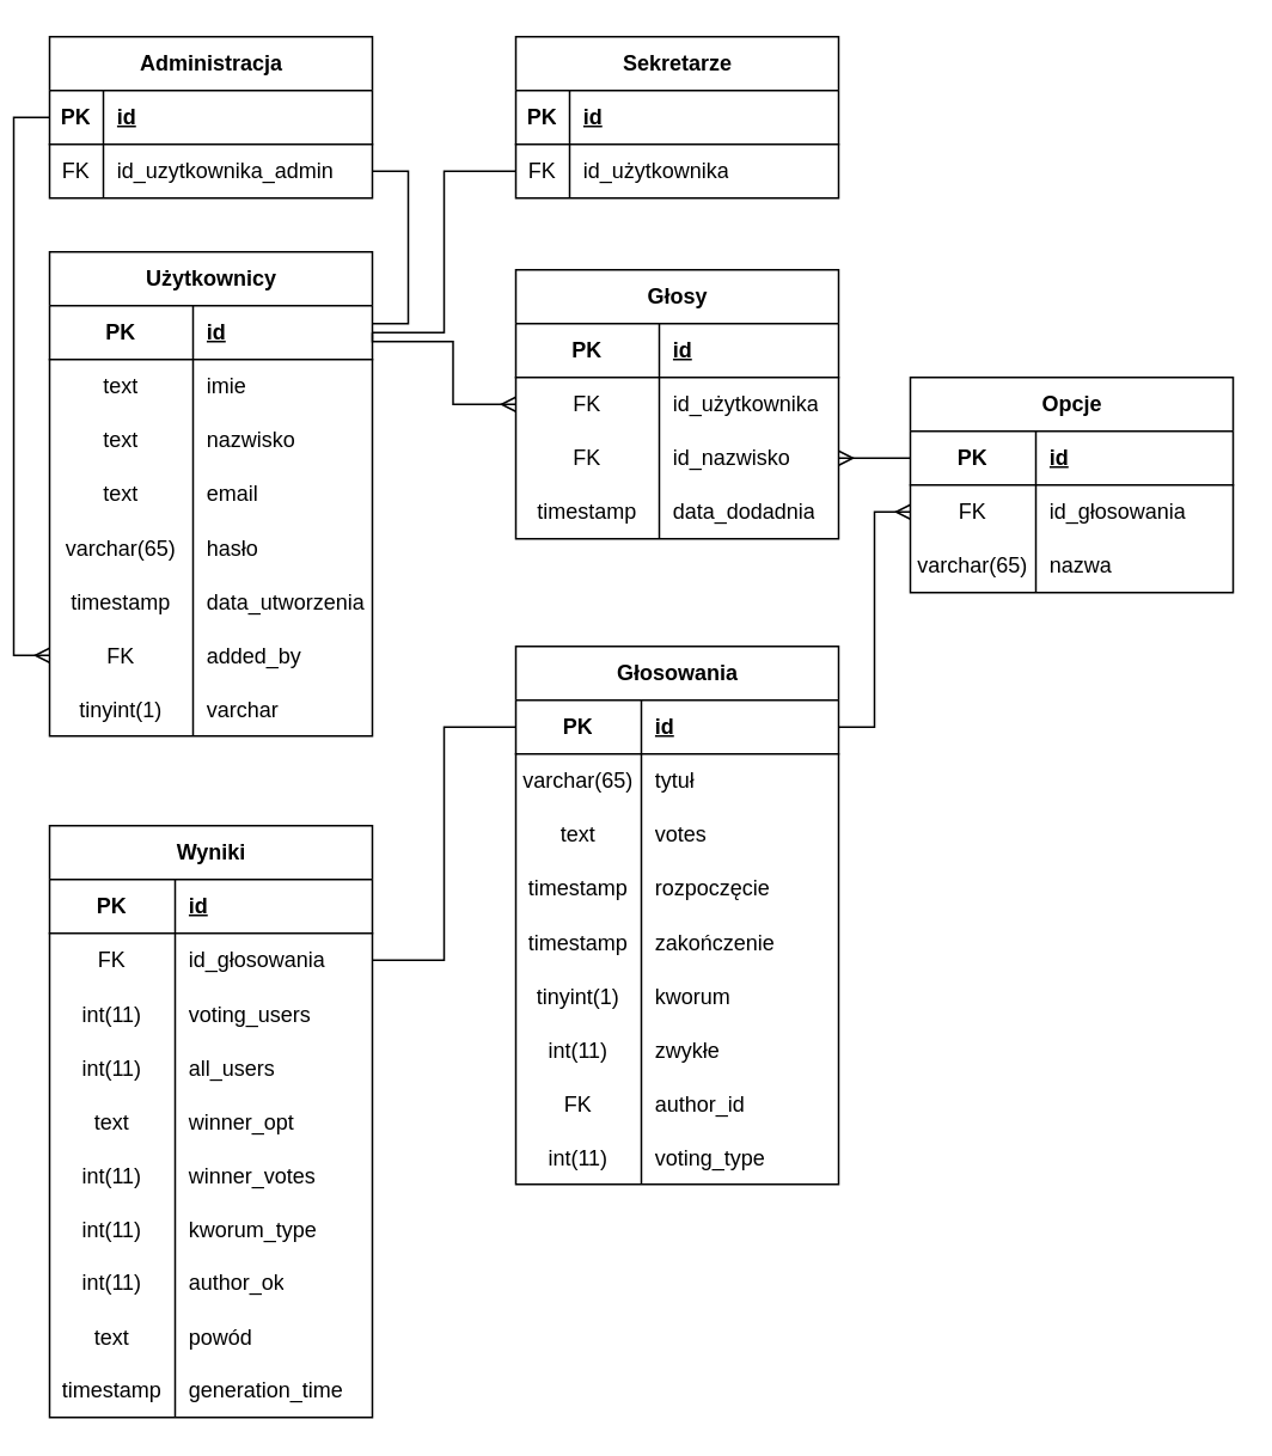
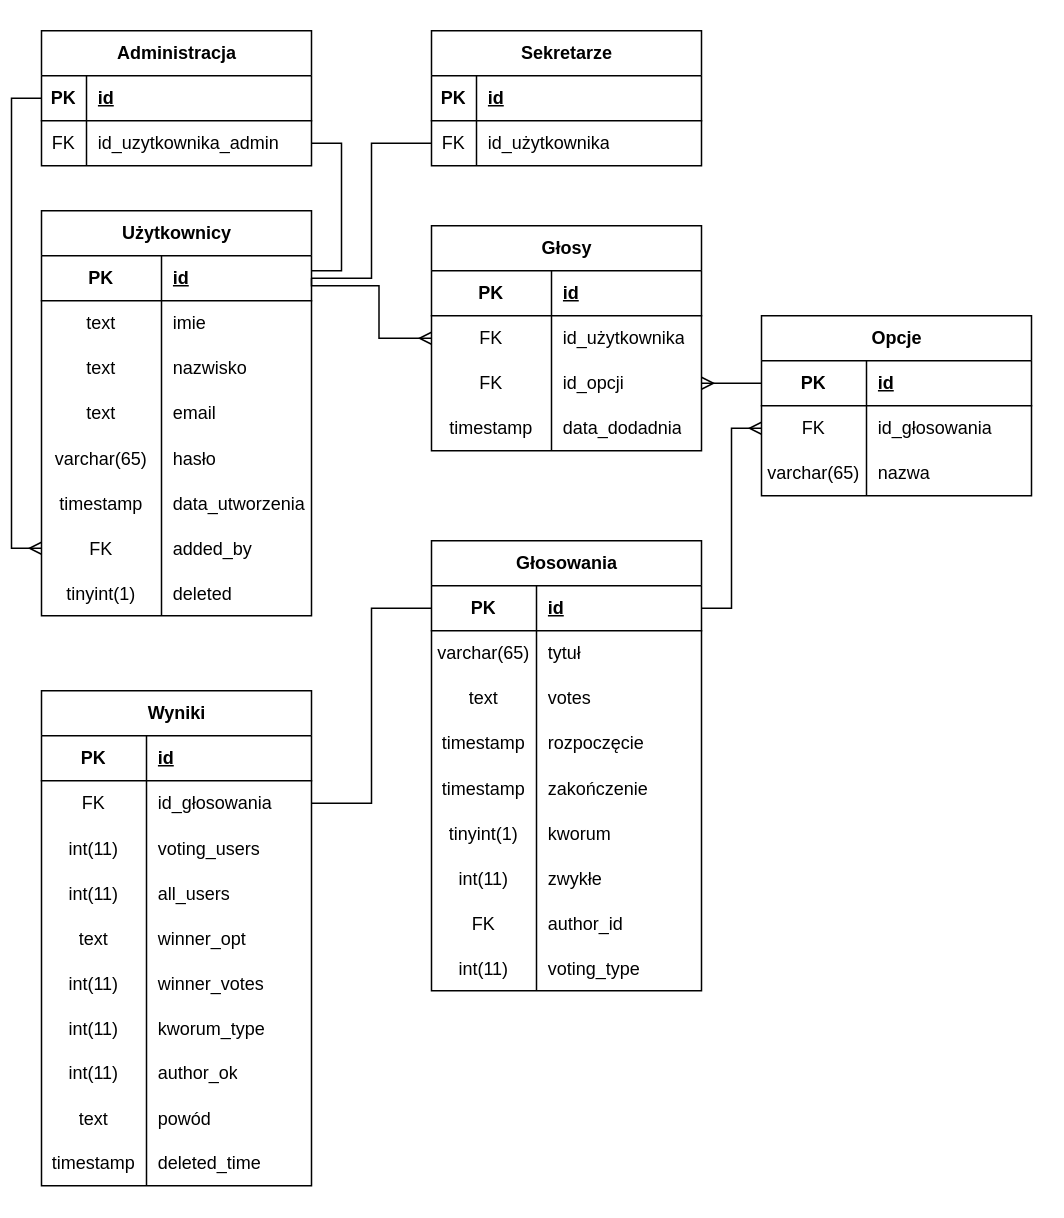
- <mxCell id="46" value="id_nazwisko" style="shape=partialRectangle;connectable=0;fillColor=none;top=0;left=0;bottom=0;right=0;align=left;spacingLeft=6;overflow=hidden;whiteSpace=wrap;html=1;" parent="44" vertex="1"><mxGeometry x="80" width="100" height="30" as="geometry"><mxRectangle width="100" height="30" as="alternateBounds" /></mxGeometry></mxCell>
+ <mxCell id="46" value="id_opcji" style="shape=partialRectangle;connectable=0;fillColor=none;top=0;left=0;bottom=0;right=0;align=left;spacingLeft=6;overflow=hidden;whiteSpace=wrap;html=1;" parent="44" vertex="1"><mxGeometry x="80" width="100" height="30" as="geometry"><mxRectangle width="100" height="30" as="alternateBounds" /></mxGeometry></mxCell>
- <mxCell id="91" value="varchar" style="shape=partialRectangle;connectable=0;fillColor=none;top=0;left=0;bottom=0;right=0;align=left;spacingLeft=6;overflow=hidden;" parent="89" vertex="1"><mxGeometry x="80" width="100" height="30" as="geometry"><mxRectangle width="100" height="30" as="alternateBounds" /></mxGeometry></mxCell>
+ <mxCell id="91" value="deleted" style="shape=partialRectangle;connectable=0;fillColor=none;top=0;left=0;bottom=0;right=0;align=left;spacingLeft=6;overflow=hidden;" parent="89" vertex="1"><mxGeometry x="80" width="100" height="30" as="geometry"><mxRectangle width="100" height="30" as="alternateBounds" /></mxGeometry></mxCell>
- <mxCell id="122" value="generation_time" style="shape=partialRectangle;connectable=0;fillColor=none;top=0;left=0;bottom=0;right=0;align=left;spacingLeft=6;overflow=hidden;whiteSpace=wrap;html=1;" parent="120" vertex="1"><mxGeometry x="70" width="110" height="30" as="geometry"><mxRectangle width="110" height="30" as="alternateBounds" /></mxGeometry></mxCell>
+ <mxCell id="122" value="deleted_time" style="shape=partialRectangle;connectable=0;fillColor=none;top=0;left=0;bottom=0;right=0;align=left;spacingLeft=6;overflow=hidden;whiteSpace=wrap;html=1;" parent="120" vertex="1"><mxGeometry x="70" width="110" height="30" as="geometry"><mxRectangle width="110" height="30" as="alternateBounds" /></mxGeometry></mxCell>
